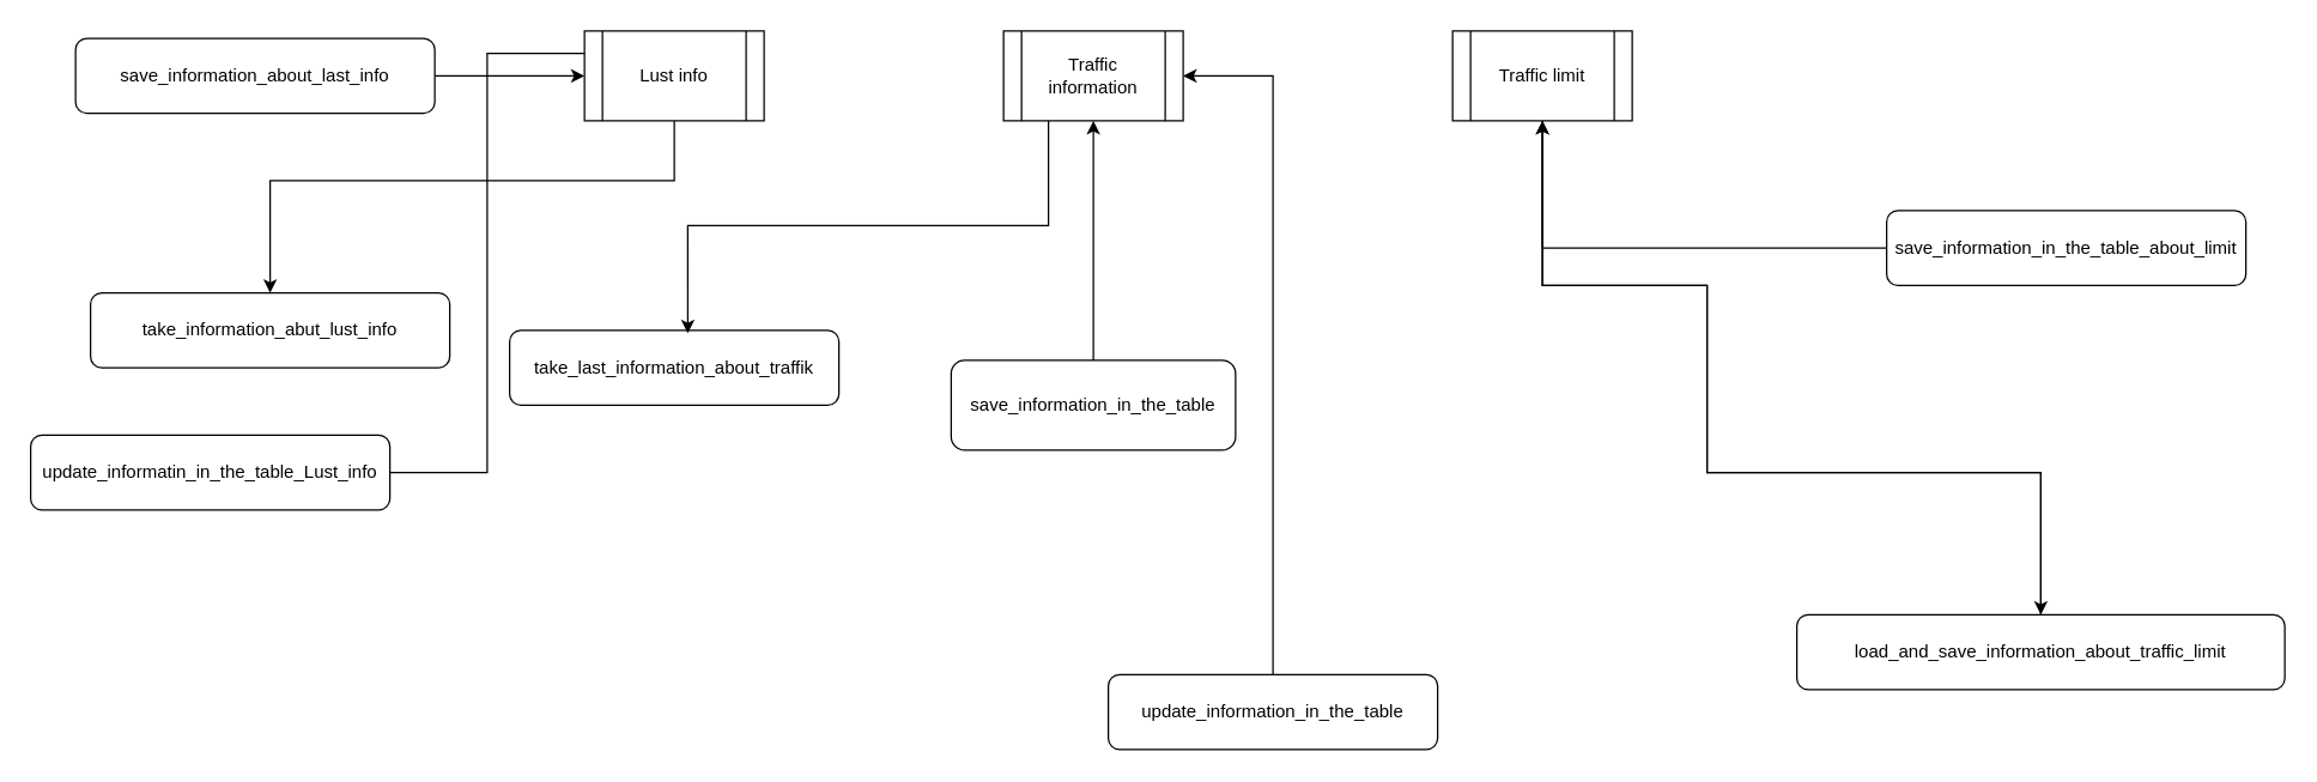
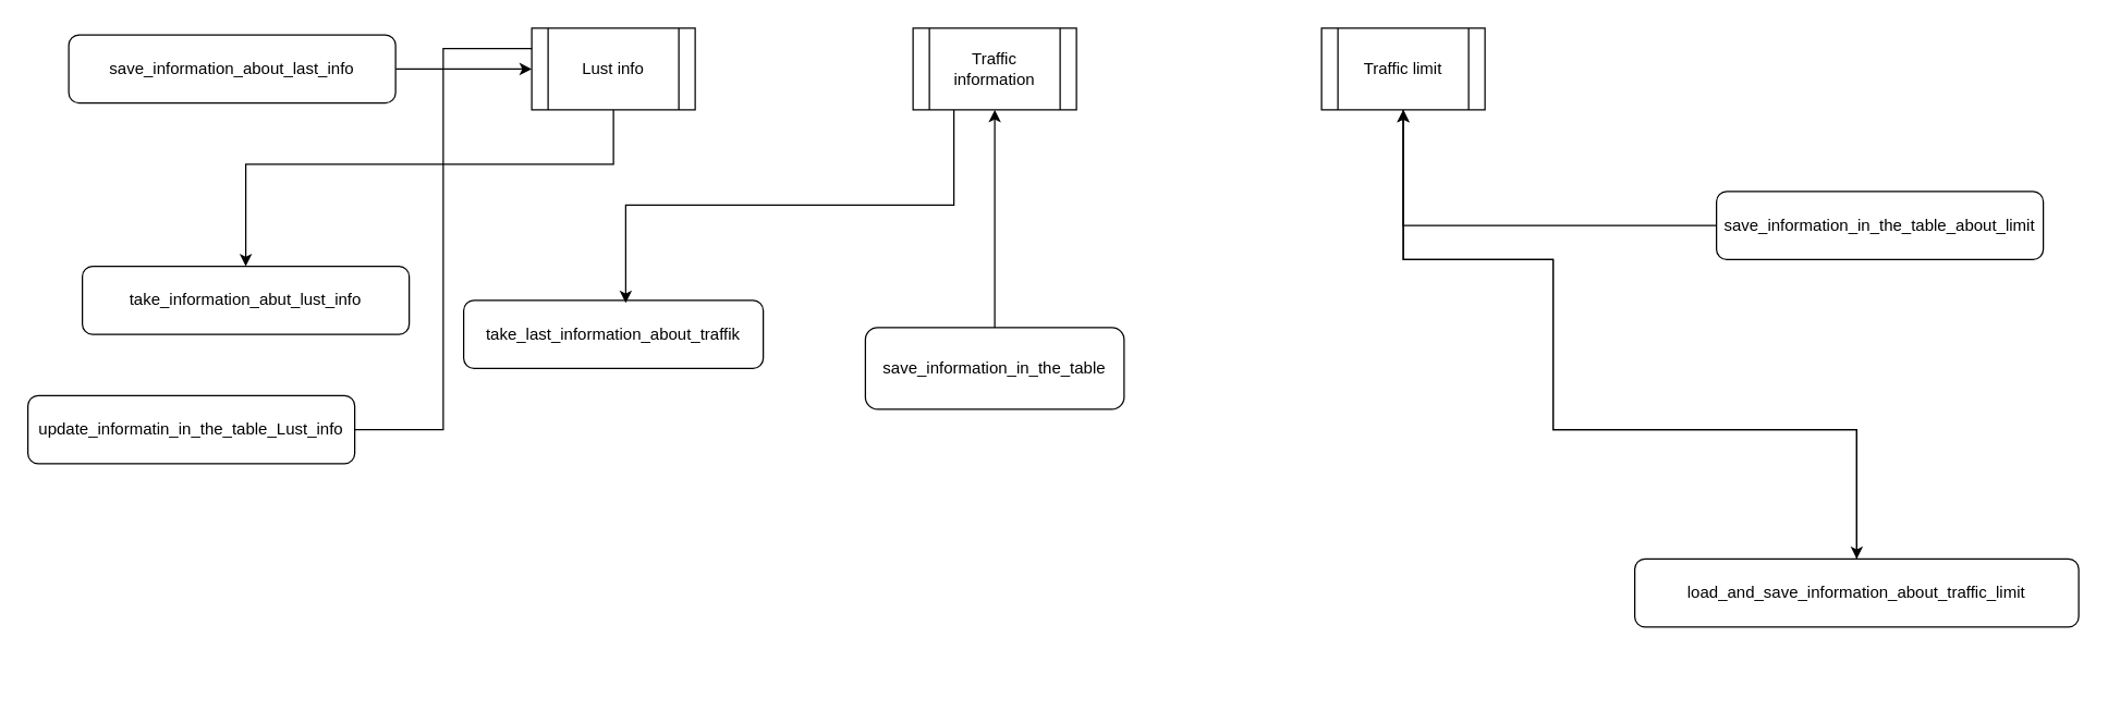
- <mxCell id="5" style="edgeStyle=orthogonalEdgeStyle;rounded=0;orthogonalLoop=1;jettySize=auto;html=1;entryX=1;entryY=0.5;entryDx=0;entryDy=0;" edge="1" parent="1" source="6" target="9"><mxGeometry relative="1" as="geometry" /></mxCell>
- <mxCell id="6" value="update_information_in_the_table" style="rounded=1;whiteSpace=wrap;html=1;" vertex="1" parent="1"><mxGeometry x="740" y="450" width="220" height="50" as="geometry" /></mxCell>
